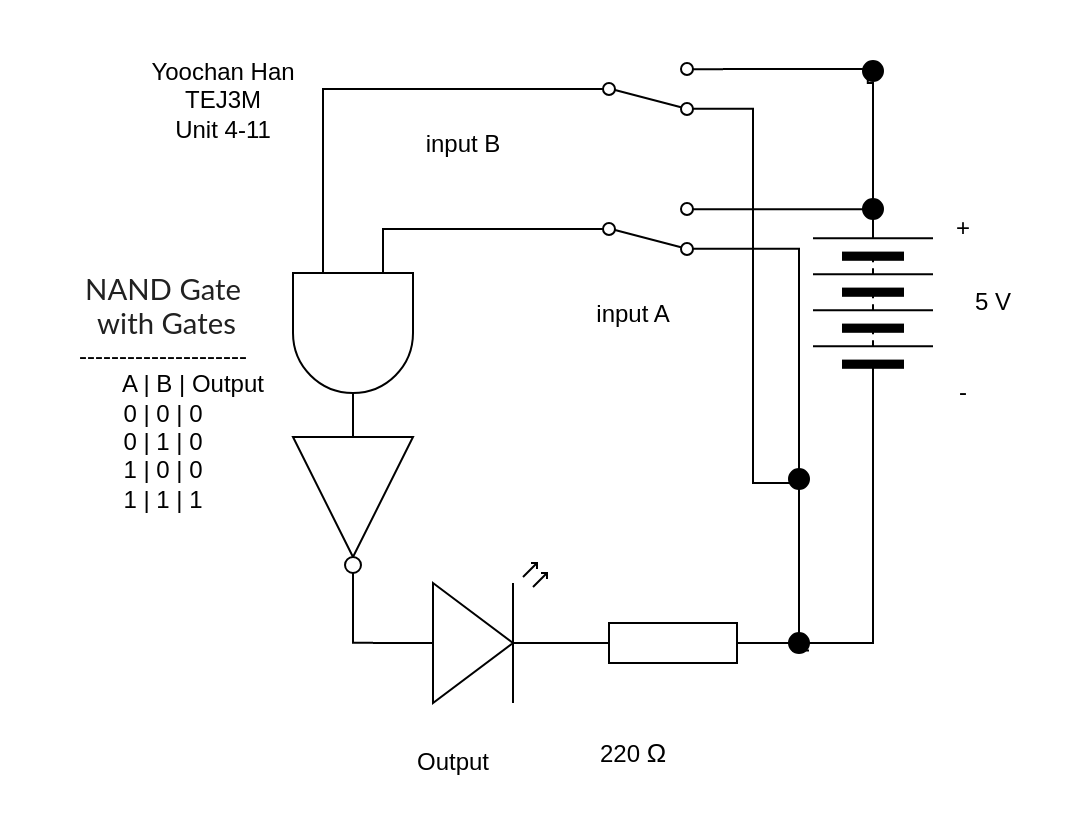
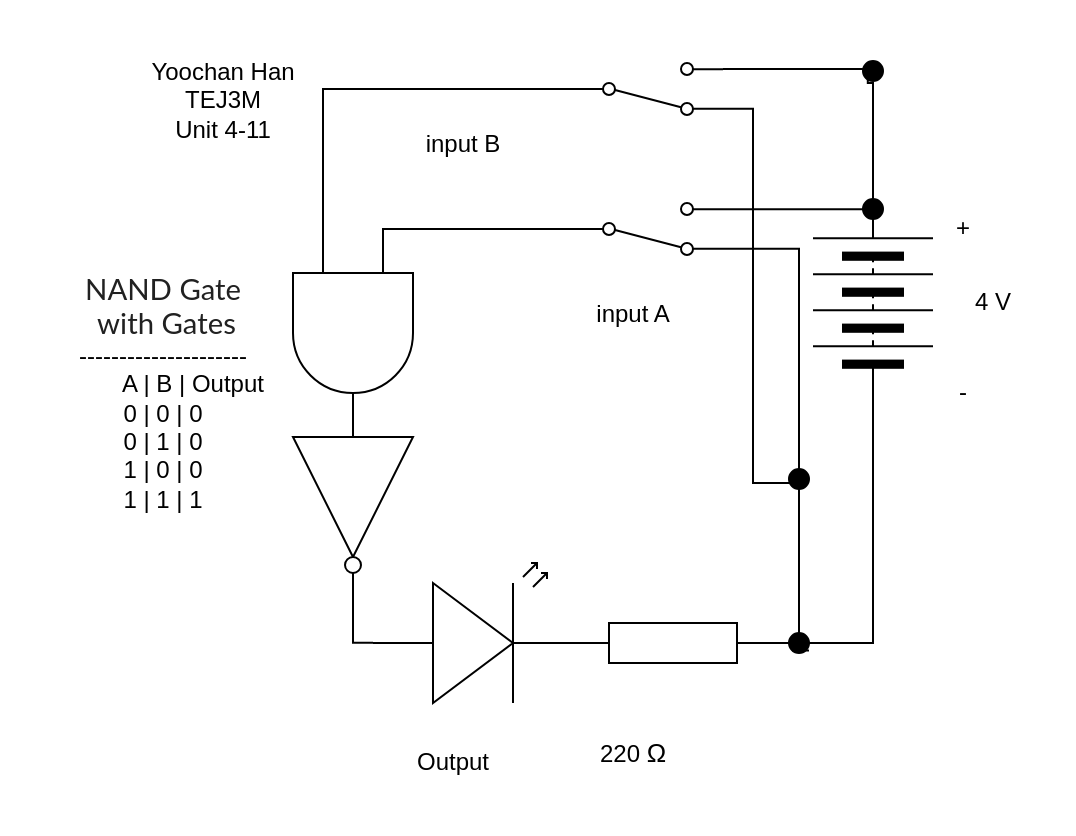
- <mxCell id="6" value="5 V" style="text;html=1;align=center;verticalAlign=middle;resizable=0;points=[];autosize=1;strokeColor=none;fillColor=none;" parent="1" vertex="1"><mxGeometry x="476" y="136" width="40" height="30" as="geometry" /></mxCell>
+ <mxCell id="6" value="4 V" style="text;html=1;align=center;verticalAlign=middle;resizable=0;points=[];autosize=1;strokeColor=none;fillColor=none;" parent="1" vertex="1"><mxGeometry x="476" y="136" width="40" height="30" as="geometry" /></mxCell>
